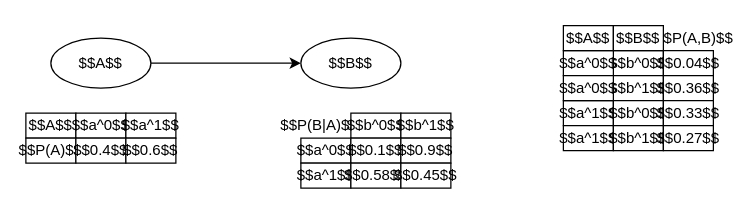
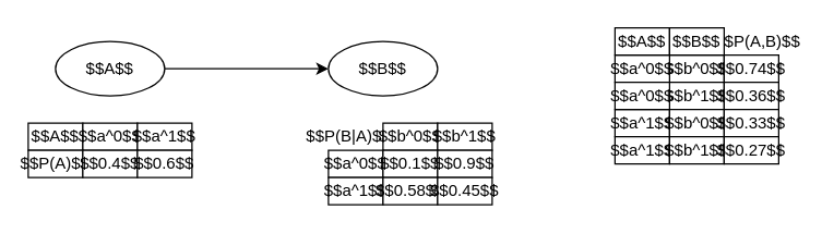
- <mxCell id="24" value="$$0.04$$" style="rounded=0;whiteSpace=wrap;html=1;" parent="1" vertex="1"><mxGeometry x="530" y="40" width="40" height="20" as="geometry" /></mxCell>
+ <mxCell id="24" value="$$0.74$$" style="rounded=0;whiteSpace=wrap;html=1;" parent="1" vertex="1"><mxGeometry x="530" y="40" width="40" height="20" as="geometry" /></mxCell>
